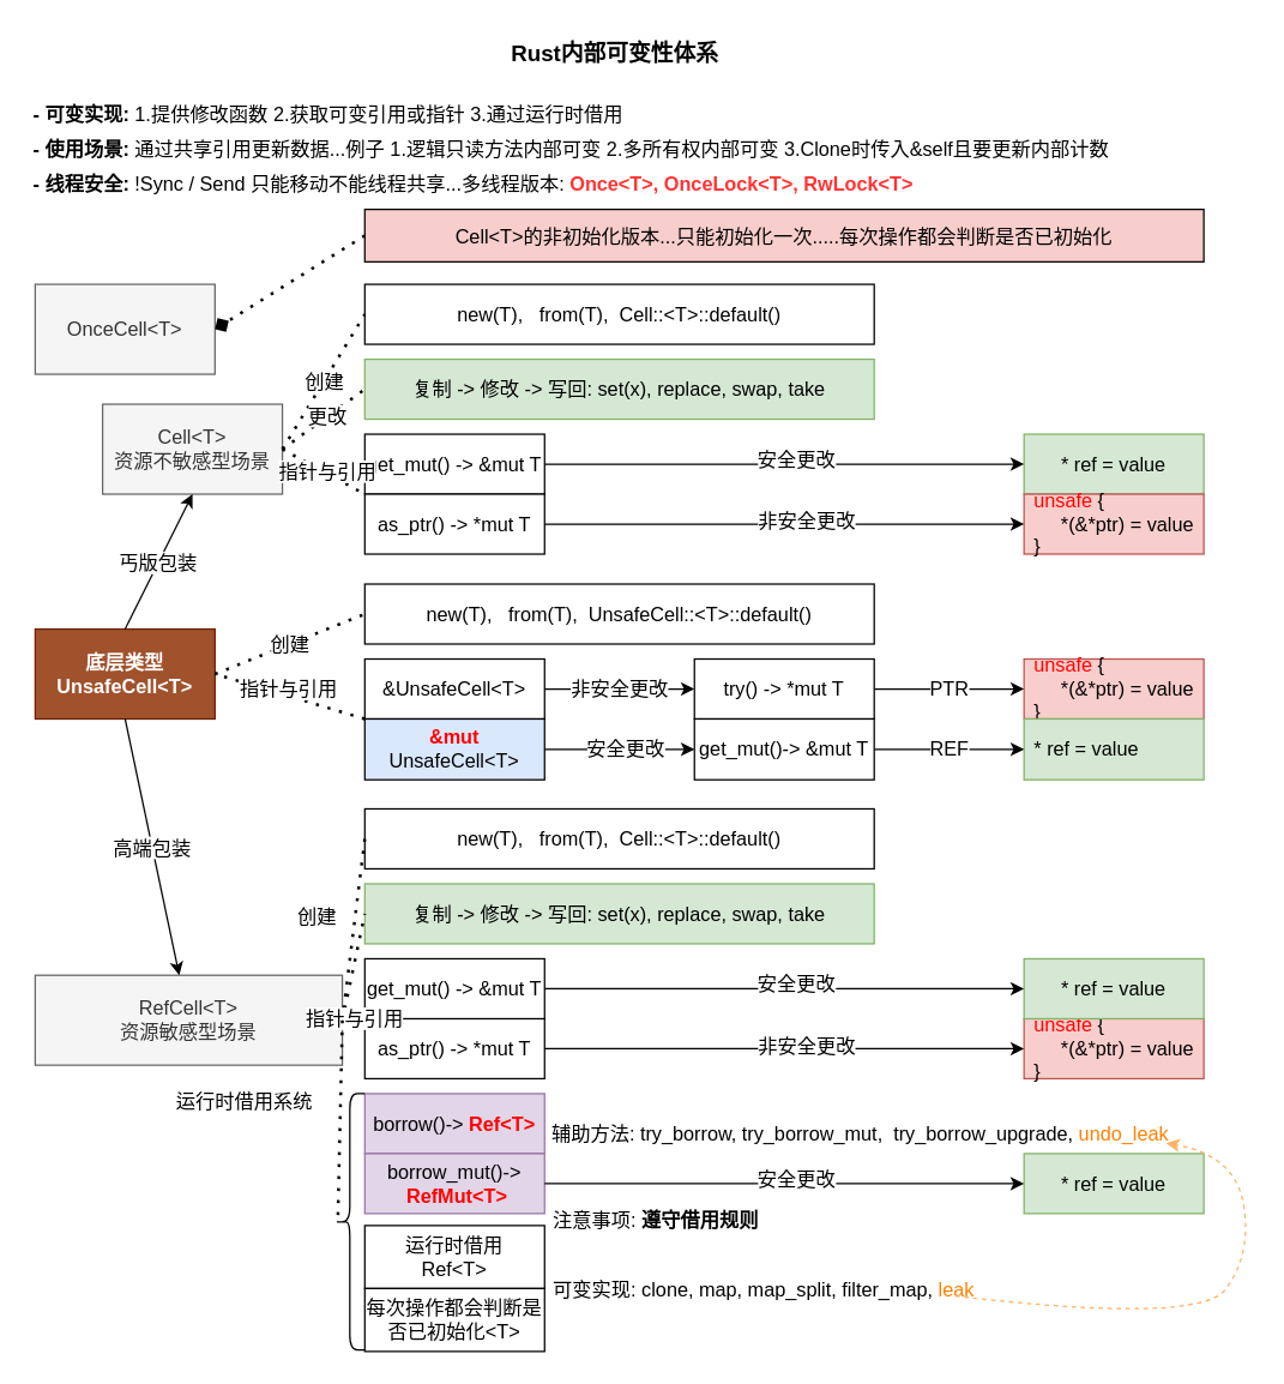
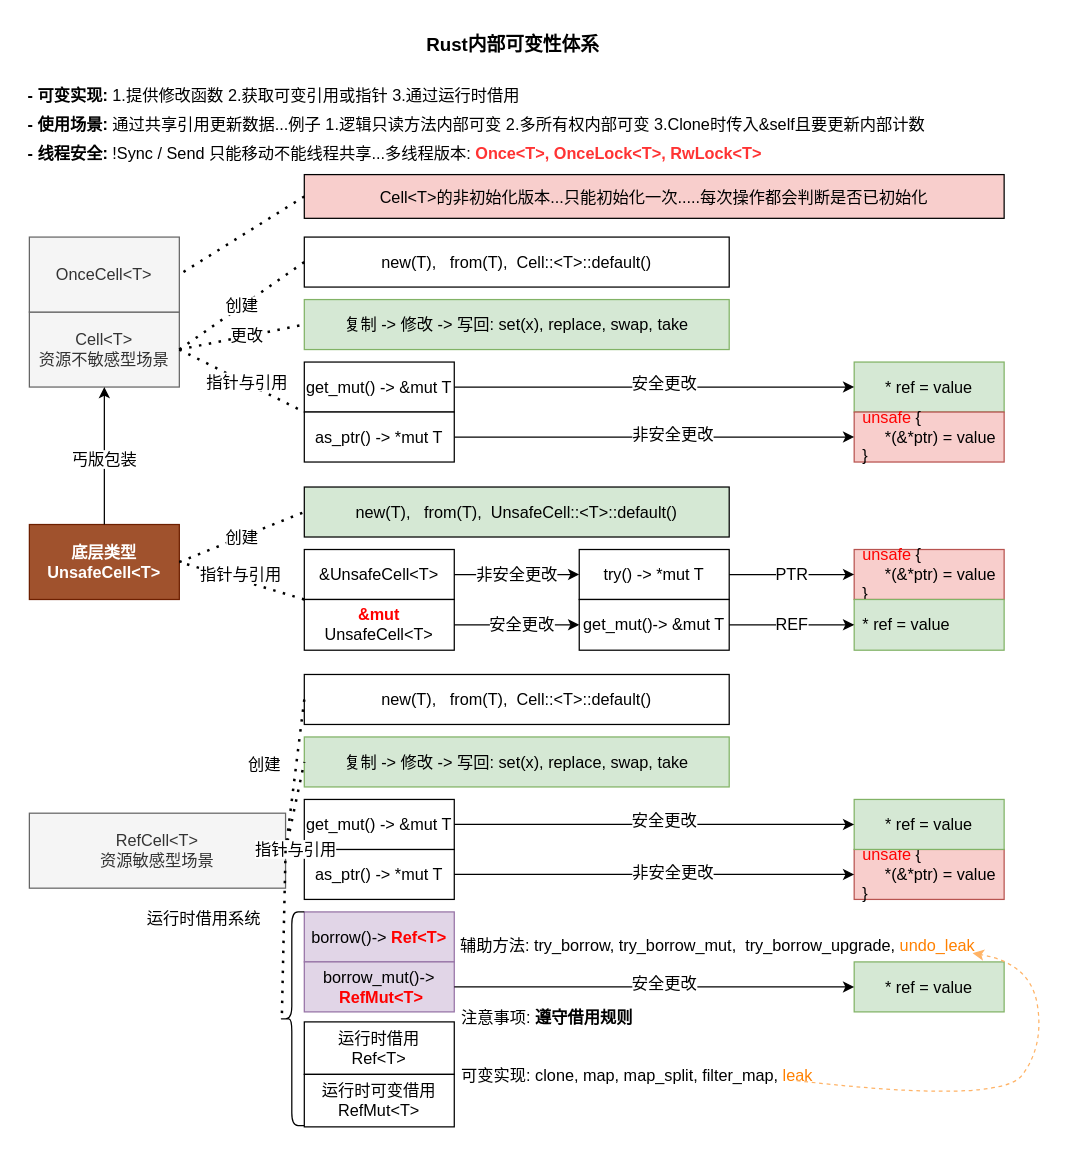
- <mxCell id="64" value="" style="endArrow=diamond;dashed=1;html=1;dashPattern=1 3;strokeWidth=2;rounded=0;entryX=1;entryY=0.5;entryDx=0;entryDy=0;exitX=0;exitY=0.5;exitDx=0;exitDy=0;fontSize=13;" parent="1" source="63" target="58" edge="1"><mxGeometry width="50" height="50" relative="1" as="geometry"><mxPoint x="393" y="569" as="sourcePoint" /><mxPoint x="443" y="519" as="targetPoint" /></mxGeometry></mxCell>
+ <mxCell id="64" value="" style="endArrow=none;dashed=1;html=1;dashPattern=1 3;strokeWidth=2;rounded=0;entryX=1;entryY=0.5;entryDx=0;entryDy=0;exitX=0;exitY=0.5;exitDx=0;exitDy=0;fontSize=13;" parent="1" source="63" target="58" edge="1"><mxGeometry width="50" height="50" relative="1" as="geometry"><mxPoint x="393" y="569" as="sourcePoint" /><mxPoint x="443" y="519" as="targetPoint" /></mxGeometry></mxCell>
- <mxCell id="18" value="Cell&amp;lt;T&amp;gt;&lt;br style=&quot;font-size: 13px;&quot;&gt;资源不敏感型场景" style="rounded=0;whiteSpace=wrap;html=1;fillColor=#f5f5f5;fontColor=#333333;strokeColor=#666666;fontSize=13;" parent="1" vertex="1"><mxGeometry x="68" y="269" width="120" height="60" as="geometry" /></mxCell>
+ <mxCell id="18" value="Cell&amp;lt;T&amp;gt;&lt;br style=&quot;font-size: 13px;&quot;&gt;资源不敏感型场景" style="rounded=0;whiteSpace=wrap;html=1;fillColor=#f5f5f5;fontColor=#333333;strokeColor=#666666;fontSize=13;" parent="1" vertex="1"><mxGeometry x="23" y="249" width="120" height="60" as="geometry" /></mxCell>
- <mxCell id="3" value="new(T),&amp;nbsp; &amp;nbsp;from(T),&amp;nbsp; UnsafeCell::&amp;lt;T&amp;gt;::default()" style="rounded=0;whiteSpace=wrap;html=1;fontSize=13;" parent="1" vertex="1"><mxGeometry x="243" y="389" width="340" height="40" as="geometry" /></mxCell>
+ <mxCell id="3" value="new(T),&amp;nbsp; &amp;nbsp;from(T),&amp;nbsp; UnsafeCell::&amp;lt;T&amp;gt;::default()" style="rounded=0;whiteSpace=wrap;html=1;fontSize=13;fillColor=#d5e8d4;" parent="1" vertex="1"><mxGeometry x="243" y="389" width="340" height="40" as="geometry" /></mxCell>
- <mxCell id="11" value="&lt;b style=&quot;font-size: 13px;&quot;&gt;&lt;font color=&quot;#ff0000&quot; style=&quot;font-size: 13px;&quot;&gt;&amp;amp;mut&lt;/font&gt;&lt;font color=&quot;#009900&quot; style=&quot;font-size: 13px;&quot;&gt; &lt;/font&gt;&lt;/b&gt;UnsafeCell&amp;lt;T&amp;gt;" style="rounded=0;whiteSpace=wrap;html=1;fontSize=13;fillColor=#dae8fc;" parent="1" vertex="1"><mxGeometry x="243" y="479" width="120" height="40.58" as="geometry" /></mxCell>
+ <mxCell id="11" value="&lt;b style=&quot;font-size: 13px;&quot;&gt;&lt;font color=&quot;#ff0000&quot; style=&quot;font-size: 13px;&quot;&gt;&amp;amp;mut&lt;/font&gt;&lt;font color=&quot;#009900&quot; style=&quot;font-size: 13px;&quot;&gt; &lt;/font&gt;&lt;/b&gt;UnsafeCell&amp;lt;T&amp;gt;" style="rounded=0;whiteSpace=wrap;html=1;fontSize=13;" parent="1" vertex="1"><mxGeometry x="243" y="479" width="120" height="40.58" as="geometry" /></mxCell>
- <mxCell id="62" value="高端包装" style="endArrow=classic;html=1;rounded=0;exitX=0.5;exitY=1;exitDx=0;exitDy=0;fontSize=13;" parent="1" source="2" target="19" edge="1"><mxGeometry x="0.006" width="50" height="50" relative="1" as="geometry"><mxPoint x="393" y="669" as="sourcePoint" /><mxPoint x="443" y="619" as="targetPoint" /><mxPoint as="offset" /></mxGeometry></mxCell>
- <mxCell id="69" value="每次操作都会判断是否已初始化&amp;lt;T&amp;gt;" style="rounded=0;whiteSpace=wrap;html=1;fontSize=13;" vertex="1" parent="1"><mxGeometry x="243" y="859" width="120" height="42" as="geometry" /></mxCell>
+ <mxCell id="69" value="运行时可变借用RefMut&amp;lt;T&amp;gt;" style="rounded=0;whiteSpace=wrap;html=1;fontSize=13;" vertex="1" parent="1"><mxGeometry x="243" y="859" width="120" height="42" as="geometry" /></mxCell>
